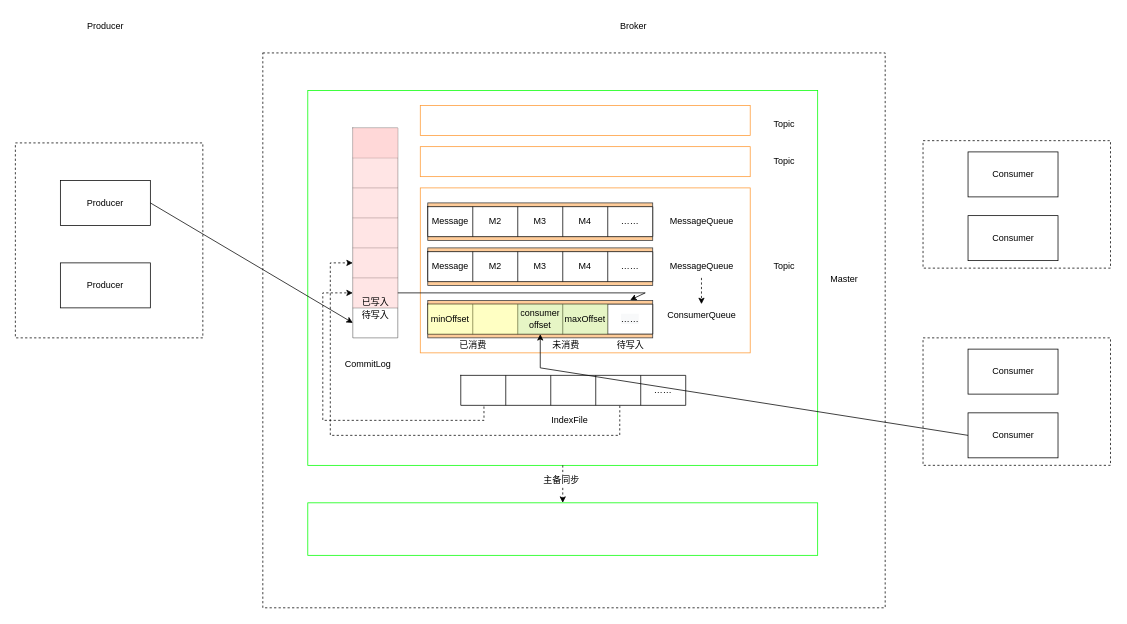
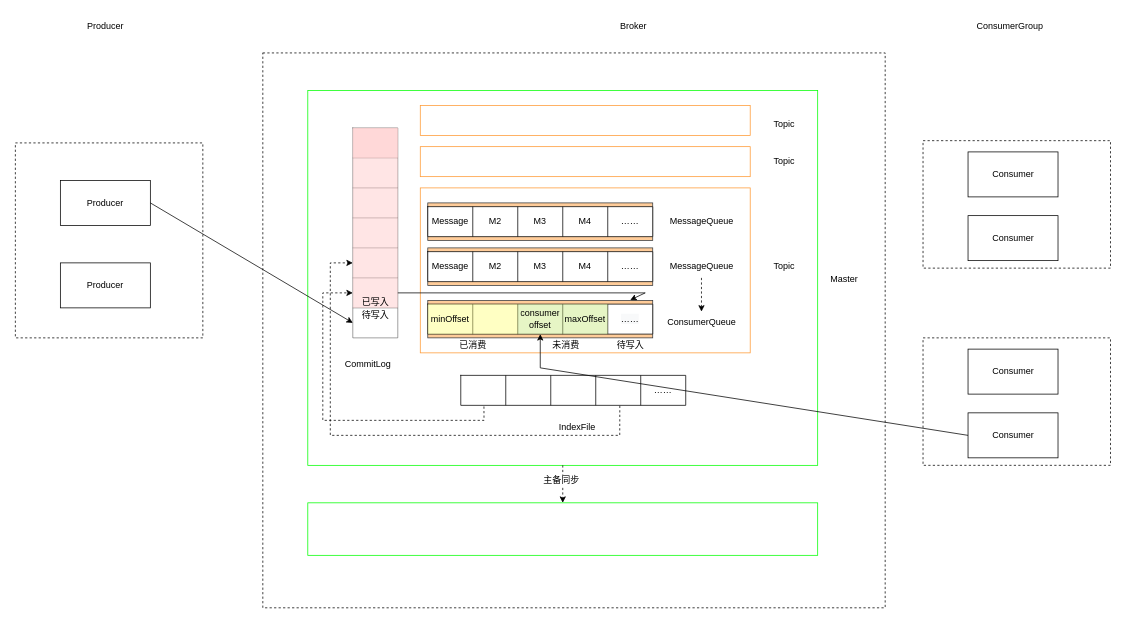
+ <mxCell id="13" value="ConsumerGroup" style="text;html=1;align=center;verticalAlign=middle;resizable=0;points=[];autosize=1;strokeColor=none;fillColor=none;" vertex="1" parent="1"><mxGeometry x="1290.5" y="20" width="110" height="30" as="geometry" /></mxCell>
- <mxCell id="67" value="ConsumerQueue" style="text;html=1;align=center;verticalAlign=middle;resizable=0;points=[];autosize=1;strokeColor=none;fillColor=none;" vertex="1" parent="1"><mxGeometry x="880" y="405" width="110" height="30" as="geometry" /></mxCell>
+ <mxCell id="67" value="ConsumerQueue" style="text;html=1;align=center;verticalAlign=middle;resizable=0;points=[];autosize=1;strokeColor=none;fillColor=none;" vertex="1" parent="1"><mxGeometry x="880" y="415" width="110" height="30" as="geometry" /></mxCell>
- <mxCell id="34" value="IndexFile" style="text;html=1;align=center;verticalAlign=middle;resizable=0;points=[];autosize=1;strokeColor=none;fillColor=none;" vertex="1" parent="1"><mxGeometry x="724" y="545" width="70" height="30" as="geometry" /></mxCell>
+ <mxCell id="34" value="IndexFile" style="text;html=1;align=center;verticalAlign=middle;resizable=0;points=[];autosize=1;strokeColor=none;fillColor=none;" vertex="1" parent="1"><mxGeometry x="734" y="555" width="70" height="30" as="geometry" /></mxCell>
